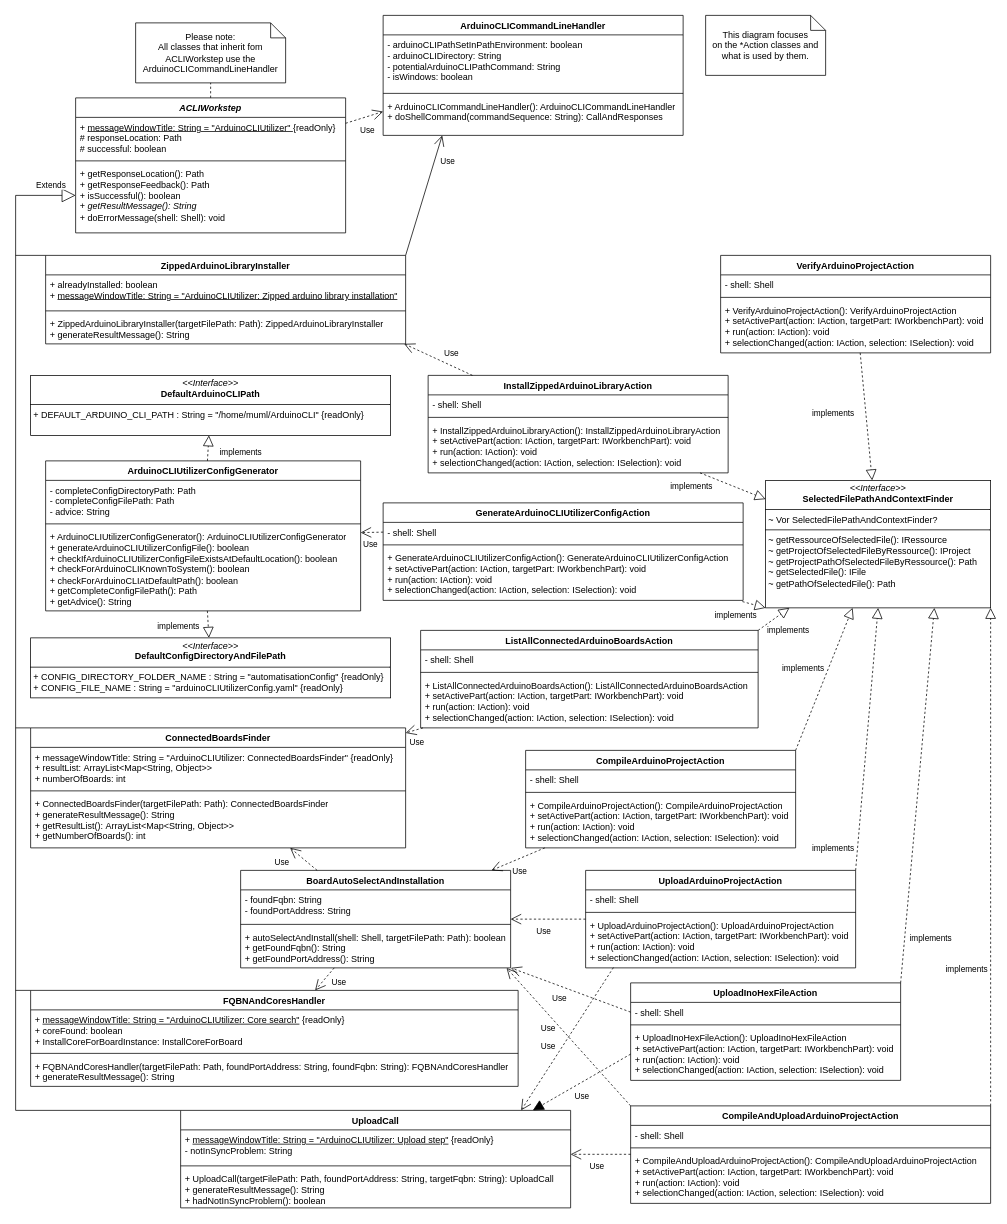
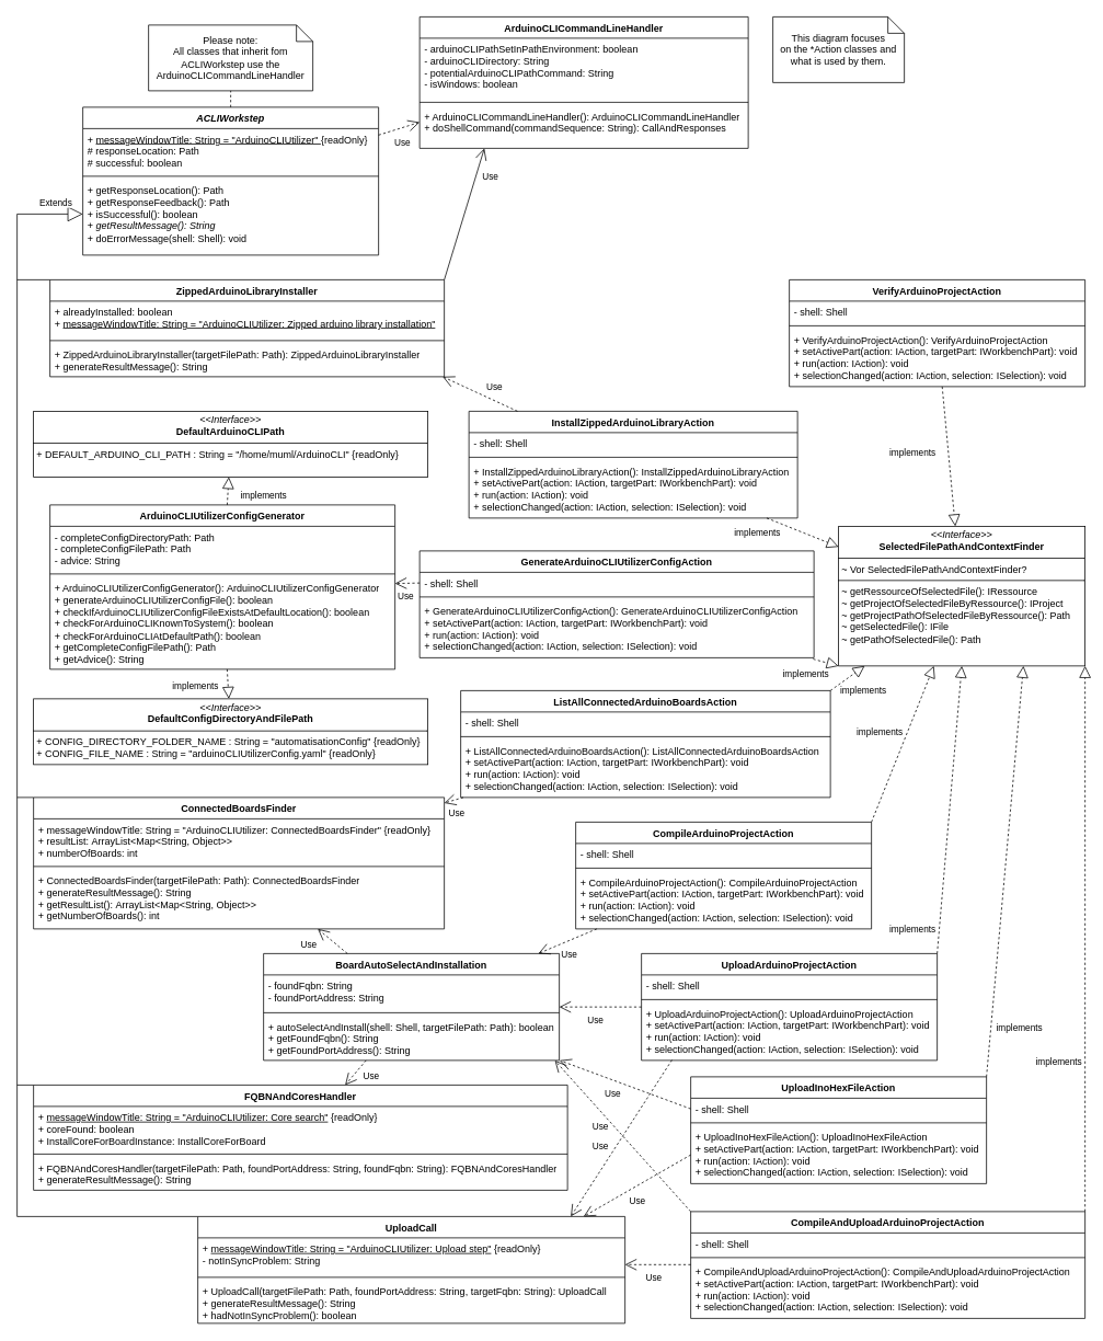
- <mxCell id="68" value="Use" style="endArrow=block;endSize=12;dashed=1;html=1;rounded=0;exitX=0;exitY=0.5;exitDx=0;exitDy=0;entryX=0.903;entryY=0;entryDx=0;entryDy=0;entryPerimeter=0;" parent="1" source="66" target="57" edge="1"><mxGeometry x="0.12" y="16" width="160" relative="1" as="geometry"><mxPoint x="710" y="1265" as="sourcePoint" /><mxPoint x="476" y="1470" as="targetPoint" /><mxPoint as="offset" /></mxGeometry></mxCell>
+ <mxCell id="68" value="Use" style="endArrow=open;endSize=12;dashed=1;html=1;rounded=0;exitX=0;exitY=0.5;exitDx=0;exitDy=0;entryX=0.903;entryY=0;entryDx=0;entryDy=0;entryPerimeter=0;" parent="1" source="66" target="57" edge="1"><mxGeometry x="0.12" y="16" width="160" relative="1" as="geometry"><mxPoint x="710" y="1265" as="sourcePoint" /><mxPoint x="476" y="1470" as="targetPoint" /><mxPoint as="offset" /></mxGeometry></mxCell>
